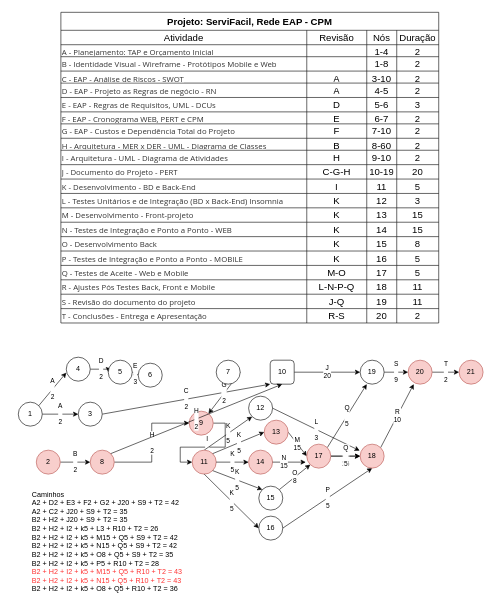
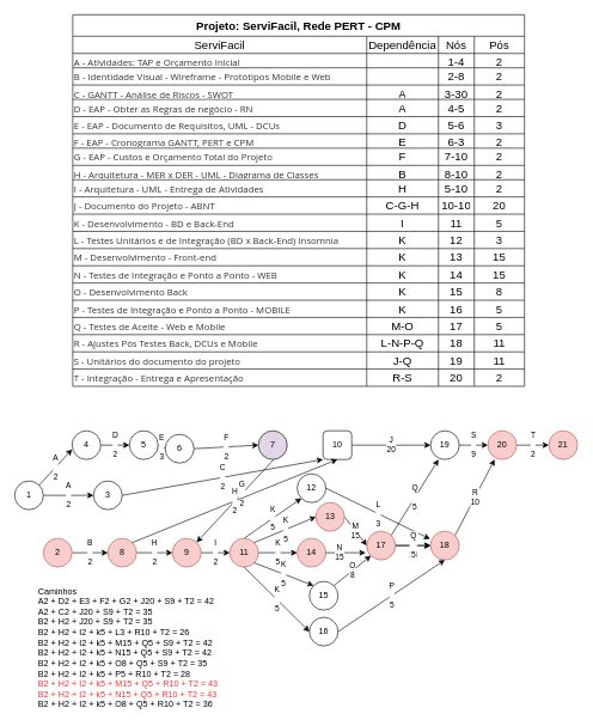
- <mxCell id="2" value="Projeto: ServiFacil, Rede EAP - CPM" style="shape=table;startSize=30;container=1;collapsible=0;childLayout=tableLayout;strokeColor=default;fontSize=16;fontStyle=1" vertex="1" parent="1"><mxGeometry x="101" y="20" width="630" height="518.0" as="geometry" /></mxCell>
+ <mxCell id="2" value="Projeto: ServiFacil, Rede PERT - CPM" style="shape=table;startSize=30;container=1;collapsible=0;childLayout=tableLayout;strokeColor=default;fontSize=16;fontStyle=1" vertex="1" parent="1"><mxGeometry x="101" y="20" width="630" height="518.0" as="geometry" /></mxCell>
- <mxCell id="4" value="Atividade" style="shape=partialRectangle;html=1;whiteSpace=wrap;connectable=0;strokeColor=inherit;overflow=hidden;fillColor=none;top=0;left=0;bottom=0;right=0;pointerEvents=1;fontSize=16;" vertex="1" parent="3"><mxGeometry width="410" height="24" as="geometry"><mxRectangle width="410" height="24" as="alternateBounds" /></mxGeometry></mxCell>
+ <mxCell id="4" value="ServiFacil" style="shape=partialRectangle;html=1;whiteSpace=wrap;connectable=0;strokeColor=inherit;overflow=hidden;fillColor=none;top=0;left=0;bottom=0;right=0;pointerEvents=1;fontSize=16;" vertex="1" parent="3"><mxGeometry width="410" height="24" as="geometry"><mxRectangle width="410" height="24" as="alternateBounds" /></mxGeometry></mxCell>
- <mxCell id="5" value="Revisão" style="shape=partialRectangle;html=1;whiteSpace=wrap;connectable=0;strokeColor=inherit;overflow=hidden;fillColor=none;top=0;left=0;bottom=0;right=0;pointerEvents=1;fontSize=16;" vertex="1" parent="3"><mxGeometry x="410" width="100" height="24" as="geometry"><mxRectangle width="100" height="24" as="alternateBounds" /></mxGeometry></mxCell>
+ <mxCell id="5" value="Dependência" style="shape=partialRectangle;html=1;whiteSpace=wrap;connectable=0;strokeColor=inherit;overflow=hidden;fillColor=none;top=0;left=0;bottom=0;right=0;pointerEvents=1;fontSize=16;" vertex="1" parent="3"><mxGeometry x="410" width="100" height="24" as="geometry"><mxRectangle width="100" height="24" as="alternateBounds" /></mxGeometry></mxCell>
- <mxCell id="7" value="Duração" style="shape=partialRectangle;html=1;whiteSpace=wrap;connectable=0;strokeColor=inherit;overflow=hidden;fillColor=none;top=0;left=0;bottom=0;right=0;pointerEvents=1;fontSize=16;" vertex="1" parent="3"><mxGeometry x="560" width="70" height="24" as="geometry"><mxRectangle width="70" height="24" as="alternateBounds" /></mxGeometry></mxCell>
+ <mxCell id="7" value="Pós" style="shape=partialRectangle;html=1;whiteSpace=wrap;connectable=0;strokeColor=inherit;overflow=hidden;fillColor=none;top=0;left=0;bottom=0;right=0;pointerEvents=1;fontSize=16;" vertex="1" parent="3"><mxGeometry x="560" width="70" height="24" as="geometry"><mxRectangle width="70" height="24" as="alternateBounds" /></mxGeometry></mxCell>
- <mxCell id="9" value="&lt;span style=&quot;color: rgb(51, 51, 51); font-family: &amp;quot;Open Sans&amp;quot;, sans-serif; font-size: 13px; background-color: rgb(255, 255, 255);&quot;&gt;A - Planejamento: TAP e Orçamento Inicial&lt;/span&gt;" style="shape=partialRectangle;html=1;whiteSpace=wrap;connectable=0;strokeColor=inherit;overflow=hidden;fillColor=none;top=0;left=0;bottom=0;right=0;pointerEvents=1;fontSize=16;align=left;" vertex="1" parent="8"><mxGeometry width="410" height="20" as="geometry"><mxRectangle width="410" height="20" as="alternateBounds" /></mxGeometry></mxCell>
+ <mxCell id="9" value="&lt;span style=&quot;color: rgb(51, 51, 51); font-family: &amp;quot;Open Sans&amp;quot;, sans-serif; font-size: 13px; background-color: rgb(255, 255, 255);&quot;&gt;A - Atividades: TAP e Orçamento Inicial&lt;/span&gt;" style="shape=partialRectangle;html=1;whiteSpace=wrap;connectable=0;strokeColor=inherit;overflow=hidden;fillColor=none;top=0;left=0;bottom=0;right=0;pointerEvents=1;fontSize=16;align=left;" vertex="1" parent="8"><mxGeometry width="410" height="20" as="geometry"><mxRectangle width="410" height="20" as="alternateBounds" /></mxGeometry></mxCell>
- <mxCell id="16" value="1-8" style="shape=partialRectangle;html=1;whiteSpace=wrap;connectable=0;strokeColor=inherit;overflow=hidden;fillColor=none;top=0;left=0;bottom=0;right=0;pointerEvents=1;fontSize=16;" vertex="1" parent="13"><mxGeometry x="510" width="50" height="24" as="geometry"><mxRectangle width="50" height="24" as="alternateBounds" /></mxGeometry></mxCell>
+ <mxCell id="16" value="2-8" style="shape=partialRectangle;html=1;whiteSpace=wrap;connectable=0;strokeColor=inherit;overflow=hidden;fillColor=none;top=0;left=0;bottom=0;right=0;pointerEvents=1;fontSize=16;" vertex="1" parent="13"><mxGeometry x="510" width="50" height="24" as="geometry"><mxRectangle width="50" height="24" as="alternateBounds" /></mxGeometry></mxCell>
- <mxCell id="19" value="&lt;span style=&quot;color: rgb(51, 51, 51); font-family: &amp;quot;Open Sans&amp;quot;, sans-serif; font-size: 13px; background-color: rgb(255, 255, 255);&quot;&gt;C - EAP - Análise de Riscos - SWOT&lt;/span&gt;" style="shape=partialRectangle;html=1;whiteSpace=wrap;connectable=0;strokeColor=inherit;overflow=hidden;fillColor=none;top=0;left=0;bottom=0;right=0;pointerEvents=1;fontSize=16;align=left;" vertex="1" parent="18"><mxGeometry width="410" height="20" as="geometry"><mxRectangle width="410" height="20" as="alternateBounds" /></mxGeometry></mxCell>
+ <mxCell id="19" value="&lt;span style=&quot;color: rgb(51, 51, 51); font-family: &amp;quot;Open Sans&amp;quot;, sans-serif; font-size: 13px; background-color: rgb(255, 255, 255);&quot;&gt;C - GANTT - Análise de Riscos - SWOT&lt;/span&gt;" style="shape=partialRectangle;html=1;whiteSpace=wrap;connectable=0;strokeColor=inherit;overflow=hidden;fillColor=none;top=0;left=0;bottom=0;right=0;pointerEvents=1;fontSize=16;align=left;" vertex="1" parent="18"><mxGeometry width="410" height="20" as="geometry"><mxRectangle width="410" height="20" as="alternateBounds" /></mxGeometry></mxCell>
- <mxCell id="21" value="3-10" style="shape=partialRectangle;html=1;whiteSpace=wrap;connectable=0;strokeColor=inherit;overflow=hidden;fillColor=none;top=0;left=0;bottom=0;right=0;pointerEvents=1;fontSize=16;" vertex="1" parent="18"><mxGeometry x="510" width="50" height="20" as="geometry"><mxRectangle width="50" height="20" as="alternateBounds" /></mxGeometry></mxCell>
+ <mxCell id="21" value="3-30" style="shape=partialRectangle;html=1;whiteSpace=wrap;connectable=0;strokeColor=inherit;overflow=hidden;fillColor=none;top=0;left=0;bottom=0;right=0;pointerEvents=1;fontSize=16;" vertex="1" parent="18"><mxGeometry x="510" width="50" height="20" as="geometry"><mxRectangle width="50" height="20" as="alternateBounds" /></mxGeometry></mxCell>
- <mxCell id="24" value="&lt;span style=&quot;color: rgb(51, 51, 51); font-family: &amp;quot;Open Sans&amp;quot;, sans-serif; font-size: 13px; background-color: rgb(255, 255, 255);&quot;&gt;D - EAP - Projeto as Regras de negócio - RN&lt;/span&gt;" style="shape=partialRectangle;html=1;whiteSpace=wrap;connectable=0;strokeColor=inherit;overflow=hidden;fillColor=none;top=0;left=0;bottom=0;right=0;pointerEvents=1;fontSize=16;align=left;" vertex="1" parent="23"><mxGeometry width="410" height="24" as="geometry"><mxRectangle width="410" height="24" as="alternateBounds" /></mxGeometry></mxCell>
+ <mxCell id="24" value="&lt;span style=&quot;color: rgb(51, 51, 51); font-family: &amp;quot;Open Sans&amp;quot;, sans-serif; font-size: 13px; background-color: rgb(255, 255, 255);&quot;&gt;D - EAP - Obter as Regras de negócio - RN&lt;/span&gt;" style="shape=partialRectangle;html=1;whiteSpace=wrap;connectable=0;strokeColor=inherit;overflow=hidden;fillColor=none;top=0;left=0;bottom=0;right=0;pointerEvents=1;fontSize=16;align=left;" vertex="1" parent="23"><mxGeometry width="410" height="24" as="geometry"><mxRectangle width="410" height="24" as="alternateBounds" /></mxGeometry></mxCell>
- <mxCell id="29" value="&lt;span style=&quot;color: rgb(51, 51, 51); font-family: &amp;quot;Open Sans&amp;quot;, sans-serif; font-size: 13px; background-color: rgb(255, 255, 255);&quot;&gt;E - EAP - Regras de Requisitos, UML - DCUs&lt;/span&gt;" style="shape=partialRectangle;html=1;whiteSpace=wrap;connectable=0;strokeColor=inherit;overflow=hidden;fillColor=none;top=0;left=0;bottom=0;right=0;pointerEvents=1;fontSize=16;align=left;" vertex="1" parent="28"><mxGeometry width="410" height="24" as="geometry"><mxRectangle width="410" height="24" as="alternateBounds" /></mxGeometry></mxCell>
+ <mxCell id="29" value="&lt;span style=&quot;color: rgb(51, 51, 51); font-family: &amp;quot;Open Sans&amp;quot;, sans-serif; font-size: 13px; background-color: rgb(255, 255, 255);&quot;&gt;E - EAP - Documento de Requisitos, UML - DCUs&lt;/span&gt;" style="shape=partialRectangle;html=1;whiteSpace=wrap;connectable=0;strokeColor=inherit;overflow=hidden;fillColor=none;top=0;left=0;bottom=0;right=0;pointerEvents=1;fontSize=16;align=left;" vertex="1" parent="28"><mxGeometry width="410" height="24" as="geometry"><mxRectangle width="410" height="24" as="alternateBounds" /></mxGeometry></mxCell>
- <mxCell id="34" value="&lt;span style=&quot;color: rgb(51, 51, 51); font-family: &amp;quot;Open Sans&amp;quot;, sans-serif; font-size: 13px; background-color: rgb(255, 255, 255);&quot;&gt;F - EAP - Cronograma WEB, PERT e CPM&lt;/span&gt;" style="shape=partialRectangle;html=1;whiteSpace=wrap;connectable=0;strokeColor=inherit;overflow=hidden;fillColor=none;top=0;left=0;bottom=0;right=0;pointerEvents=1;fontSize=16;align=left;" vertex="1" parent="33"><mxGeometry width="410" height="20" as="geometry"><mxRectangle width="410" height="20" as="alternateBounds" /></mxGeometry></mxCell>
+ <mxCell id="34" value="&lt;span style=&quot;color: rgb(51, 51, 51); font-family: &amp;quot;Open Sans&amp;quot;, sans-serif; font-size: 13px; background-color: rgb(255, 255, 255);&quot;&gt;F - EAP - Cronograma GANTT, PERT e CPM&lt;/span&gt;" style="shape=partialRectangle;html=1;whiteSpace=wrap;connectable=0;strokeColor=inherit;overflow=hidden;fillColor=none;top=0;left=0;bottom=0;right=0;pointerEvents=1;fontSize=16;align=left;" vertex="1" parent="33"><mxGeometry width="410" height="20" as="geometry"><mxRectangle width="410" height="20" as="alternateBounds" /></mxGeometry></mxCell>
- <mxCell id="36" value="6-7" style="shape=partialRectangle;html=1;whiteSpace=wrap;connectable=0;strokeColor=inherit;overflow=hidden;fillColor=none;top=0;left=0;bottom=0;right=0;pointerEvents=1;fontSize=16;" vertex="1" parent="33"><mxGeometry x="510" width="50" height="20" as="geometry"><mxRectangle width="50" height="20" as="alternateBounds" /></mxGeometry></mxCell>
+ <mxCell id="36" value="6-3" style="shape=partialRectangle;html=1;whiteSpace=wrap;connectable=0;strokeColor=inherit;overflow=hidden;fillColor=none;top=0;left=0;bottom=0;right=0;pointerEvents=1;fontSize=16;" vertex="1" parent="33"><mxGeometry x="510" width="50" height="20" as="geometry"><mxRectangle width="50" height="20" as="alternateBounds" /></mxGeometry></mxCell>
- <mxCell id="39" value="&lt;span style=&quot;color: rgb(51, 51, 51); font-family: &amp;quot;Open Sans&amp;quot;, sans-serif; font-size: 13px; background-color: rgb(255, 255, 255);&quot;&gt;G - EAP - Custos e Dependência Total do Projeto&lt;/span&gt;" style="shape=partialRectangle;html=1;whiteSpace=wrap;connectable=0;strokeColor=inherit;overflow=hidden;fillColor=none;top=0;left=0;bottom=0;right=0;pointerEvents=1;fontSize=16;align=left;" vertex="1" parent="38"><mxGeometry width="410" height="24" as="geometry"><mxRectangle width="410" height="24" as="alternateBounds" /></mxGeometry></mxCell>
+ <mxCell id="39" value="&lt;span style=&quot;color: rgb(51, 51, 51); font-family: &amp;quot;Open Sans&amp;quot;, sans-serif; font-size: 13px; background-color: rgb(255, 255, 255);&quot;&gt;G - EAP - Custos e Orçamento Total do Projeto&lt;/span&gt;" style="shape=partialRectangle;html=1;whiteSpace=wrap;connectable=0;strokeColor=inherit;overflow=hidden;fillColor=none;top=0;left=0;bottom=0;right=0;pointerEvents=1;fontSize=16;align=left;" vertex="1" parent="38"><mxGeometry width="410" height="24" as="geometry"><mxRectangle width="410" height="24" as="alternateBounds" /></mxGeometry></mxCell>
- <mxCell id="46" value="&lt;div&gt;8-60&lt;/div&gt;" style="shape=partialRectangle;html=1;whiteSpace=wrap;connectable=0;strokeColor=inherit;overflow=hidden;fillColor=none;top=0;left=0;bottom=0;right=0;pointerEvents=1;fontSize=16;" vertex="1" parent="43"><mxGeometry x="510" width="50" height="20" as="geometry"><mxRectangle width="50" height="20" as="alternateBounds" /></mxGeometry></mxCell>
+ <mxCell id="46" value="&lt;div&gt;8-10&lt;/div&gt;" style="shape=partialRectangle;html=1;whiteSpace=wrap;connectable=0;strokeColor=inherit;overflow=hidden;fillColor=none;top=0;left=0;bottom=0;right=0;pointerEvents=1;fontSize=16;" vertex="1" parent="43"><mxGeometry x="510" width="50" height="20" as="geometry"><mxRectangle width="50" height="20" as="alternateBounds" /></mxGeometry></mxCell>
- <mxCell id="49" value="&lt;span style=&quot;color: rgb(51, 51, 51); font-family: &amp;quot;Open Sans&amp;quot;, sans-serif; font-size: 13px; background-color: rgb(255, 255, 255);&quot;&gt;I - Arquitetura - UML - Diagrama de Atividades&lt;/span&gt;" style="shape=partialRectangle;html=1;whiteSpace=wrap;connectable=0;strokeColor=inherit;overflow=hidden;fillColor=none;top=0;left=0;bottom=0;right=0;pointerEvents=1;fontSize=16;align=left;" vertex="1" parent="48"><mxGeometry width="410" height="24" as="geometry"><mxRectangle width="410" height="24" as="alternateBounds" /></mxGeometry></mxCell>
+ <mxCell id="49" value="&lt;span style=&quot;color: rgb(51, 51, 51); font-family: &amp;quot;Open Sans&amp;quot;, sans-serif; font-size: 13px; background-color: rgb(255, 255, 255);&quot;&gt;I - Arquitetura - UML - Entrega de Atividades&lt;/span&gt;" style="shape=partialRectangle;html=1;whiteSpace=wrap;connectable=0;strokeColor=inherit;overflow=hidden;fillColor=none;top=0;left=0;bottom=0;right=0;pointerEvents=1;fontSize=16;align=left;" vertex="1" parent="48"><mxGeometry width="410" height="24" as="geometry"><mxRectangle width="410" height="24" as="alternateBounds" /></mxGeometry></mxCell>
- <mxCell id="51" value="9-10" style="shape=partialRectangle;html=1;whiteSpace=wrap;connectable=0;strokeColor=inherit;overflow=hidden;fillColor=none;top=0;left=0;bottom=0;right=0;pointerEvents=1;fontSize=16;" vertex="1" parent="48"><mxGeometry x="510" width="50" height="24" as="geometry"><mxRectangle width="50" height="24" as="alternateBounds" /></mxGeometry></mxCell>
+ <mxCell id="51" value="5-10" style="shape=partialRectangle;html=1;whiteSpace=wrap;connectable=0;strokeColor=inherit;overflow=hidden;fillColor=none;top=0;left=0;bottom=0;right=0;pointerEvents=1;fontSize=16;" vertex="1" parent="48"><mxGeometry x="510" width="50" height="24" as="geometry"><mxRectangle width="50" height="24" as="alternateBounds" /></mxGeometry></mxCell>
- <mxCell id="54" value="&lt;span style=&quot;color: rgb(51, 51, 51); font-family: &amp;quot;Open Sans&amp;quot;, sans-serif; font-size: 13px; background-color: rgb(255, 255, 255);&quot;&gt;J -&amp;nbsp;&lt;/span&gt;&lt;span style=&quot;color: rgb(51, 51, 51); font-family: &amp;quot;Open Sans&amp;quot;, sans-serif; font-size: 13px; background-color: rgb(255, 255, 255);&quot;&gt;Documento do Projeto - PERT&lt;/span&gt;" style="shape=partialRectangle;html=1;whiteSpace=wrap;connectable=0;strokeColor=inherit;overflow=hidden;fillColor=none;top=0;left=0;bottom=0;right=0;pointerEvents=1;fontSize=16;align=left;" vertex="1" parent="53"><mxGeometry width="410" height="24" as="geometry"><mxRectangle width="410" height="24" as="alternateBounds" /></mxGeometry></mxCell>
+ <mxCell id="54" value="&lt;span style=&quot;color: rgb(51, 51, 51); font-family: &amp;quot;Open Sans&amp;quot;, sans-serif; font-size: 13px; background-color: rgb(255, 255, 255);&quot;&gt;J -&amp;nbsp;&lt;/span&gt;&lt;span style=&quot;color: rgb(51, 51, 51); font-family: &amp;quot;Open Sans&amp;quot;, sans-serif; font-size: 13px; background-color: rgb(255, 255, 255);&quot;&gt;Documento do Projeto - ABNT&lt;/span&gt;" style="shape=partialRectangle;html=1;whiteSpace=wrap;connectable=0;strokeColor=inherit;overflow=hidden;fillColor=none;top=0;left=0;bottom=0;right=0;pointerEvents=1;fontSize=16;align=left;" vertex="1" parent="53"><mxGeometry width="410" height="24" as="geometry"><mxRectangle width="410" height="24" as="alternateBounds" /></mxGeometry></mxCell>
- <mxCell id="56" value="10-19" style="shape=partialRectangle;html=1;whiteSpace=wrap;connectable=0;strokeColor=inherit;overflow=hidden;fillColor=none;top=0;left=0;bottom=0;right=0;pointerEvents=1;fontSize=16;" vertex="1" parent="53"><mxGeometry x="510" width="50" height="24" as="geometry"><mxRectangle width="50" height="24" as="alternateBounds" /></mxGeometry></mxCell>
+ <mxCell id="56" value="10-10" style="shape=partialRectangle;html=1;whiteSpace=wrap;connectable=0;strokeColor=inherit;overflow=hidden;fillColor=none;top=0;left=0;bottom=0;right=0;pointerEvents=1;fontSize=16;" vertex="1" parent="53"><mxGeometry x="510" width="50" height="24" as="geometry"><mxRectangle width="50" height="24" as="alternateBounds" /></mxGeometry></mxCell>
- <mxCell id="69" value="&lt;span style=&quot;color: rgb(51, 51, 51); font-family: &amp;quot;Open Sans&amp;quot;, sans-serif; font-size: 13px; background-color: rgb(255, 255, 255);&quot;&gt;M - Desenvolvimento - Front-projeto&lt;/span&gt;" style="shape=partialRectangle;html=1;whiteSpace=wrap;connectable=0;strokeColor=inherit;overflow=hidden;fillColor=none;top=0;left=0;bottom=0;right=0;pointerEvents=1;fontSize=16;align=left;" vertex="1" parent="68"><mxGeometry width="410" height="24" as="geometry"><mxRectangle width="410" height="24" as="alternateBounds" /></mxGeometry></mxCell>
+ <mxCell id="69" value="&lt;span style=&quot;color: rgb(51, 51, 51); font-family: &amp;quot;Open Sans&amp;quot;, sans-serif; font-size: 13px; background-color: rgb(255, 255, 255);&quot;&gt;M - Desenvolvimento - Front-end&lt;/span&gt;" style="shape=partialRectangle;html=1;whiteSpace=wrap;connectable=0;strokeColor=inherit;overflow=hidden;fillColor=none;top=0;left=0;bottom=0;right=0;pointerEvents=1;fontSize=16;align=left;" vertex="1" parent="68"><mxGeometry width="410" height="24" as="geometry"><mxRectangle width="410" height="24" as="alternateBounds" /></mxGeometry></mxCell>
- <mxCell id="94" value="&lt;span style=&quot;color: rgb(51, 51, 51); font-family: &amp;quot;Open Sans&amp;quot;, sans-serif; font-size: 13px; background-color: rgb(255, 255, 255);&quot;&gt;R - Ajustes Pós Testes Back, Front e Mobile&lt;/span&gt;" style="shape=partialRectangle;html=1;whiteSpace=wrap;connectable=0;strokeColor=inherit;overflow=hidden;fillColor=none;top=0;left=0;bottom=0;right=0;pointerEvents=1;fontSize=16;align=left;" vertex="1" parent="93"><mxGeometry width="410" height="24" as="geometry"><mxRectangle width="410" height="24" as="alternateBounds" /></mxGeometry></mxCell>
+ <mxCell id="94" value="&lt;span style=&quot;color: rgb(51, 51, 51); font-family: &amp;quot;Open Sans&amp;quot;, sans-serif; font-size: 13px; background-color: rgb(255, 255, 255);&quot;&gt;R - Ajustes Pós Testes Back, DCUs e Mobile&lt;/span&gt;" style="shape=partialRectangle;html=1;whiteSpace=wrap;connectable=0;strokeColor=inherit;overflow=hidden;fillColor=none;top=0;left=0;bottom=0;right=0;pointerEvents=1;fontSize=16;align=left;" vertex="1" parent="93"><mxGeometry width="410" height="24" as="geometry"><mxRectangle width="410" height="24" as="alternateBounds" /></mxGeometry></mxCell>
- <mxCell id="99" value="&lt;span style=&quot;color: rgb(51, 51, 51); font-family: &amp;quot;Open Sans&amp;quot;, sans-serif; font-size: 13px; background-color: rgb(255, 255, 255);&quot;&gt;S - Revisão do documento do projeto&lt;/span&gt;" style="shape=partialRectangle;html=1;whiteSpace=wrap;connectable=0;strokeColor=inherit;overflow=hidden;fillColor=none;top=0;left=0;bottom=0;right=0;pointerEvents=1;fontSize=16;align=left;" vertex="1" parent="98"><mxGeometry width="410" height="24" as="geometry"><mxRectangle width="410" height="24" as="alternateBounds" /></mxGeometry></mxCell>
+ <mxCell id="99" value="&lt;span style=&quot;color: rgb(51, 51, 51); font-family: &amp;quot;Open Sans&amp;quot;, sans-serif; font-size: 13px; background-color: rgb(255, 255, 255);&quot;&gt;S - Unitários do documento do projeto&lt;/span&gt;" style="shape=partialRectangle;html=1;whiteSpace=wrap;connectable=0;strokeColor=inherit;overflow=hidden;fillColor=none;top=0;left=0;bottom=0;right=0;pointerEvents=1;fontSize=16;align=left;" vertex="1" parent="98"><mxGeometry width="410" height="24" as="geometry"><mxRectangle width="410" height="24" as="alternateBounds" /></mxGeometry></mxCell>
- <mxCell id="104" value="&lt;span style=&quot;color: rgb(51, 51, 51); font-family: &amp;quot;Open Sans&amp;quot;, sans-serif; font-size: 13px; background-color: rgb(255, 255, 255);&quot;&gt;T - Conclusões - Entrega e Apresentação&lt;/span&gt;" style="shape=partialRectangle;html=1;whiteSpace=wrap;connectable=0;strokeColor=inherit;overflow=hidden;fillColor=none;top=0;left=0;bottom=0;right=0;pointerEvents=1;fontSize=16;align=left;" vertex="1" parent="103"><mxGeometry width="410" height="24" as="geometry"><mxRectangle width="410" height="24" as="alternateBounds" /></mxGeometry></mxCell>
+ <mxCell id="104" value="&lt;span style=&quot;color: rgb(51, 51, 51); font-family: &amp;quot;Open Sans&amp;quot;, sans-serif; font-size: 13px; background-color: rgb(255, 255, 255);&quot;&gt;T - Integração - Entrega e Apresentação&lt;/span&gt;" style="shape=partialRectangle;html=1;whiteSpace=wrap;connectable=0;strokeColor=inherit;overflow=hidden;fillColor=none;top=0;left=0;bottom=0;right=0;pointerEvents=1;fontSize=16;align=left;" vertex="1" parent="103"><mxGeometry width="410" height="24" as="geometry"><mxRectangle width="410" height="24" as="alternateBounds" /></mxGeometry></mxCell>
- <mxCell id="115" value="4" style="ellipse;whiteSpace=wrap;html=1;aspect=fixed;" vertex="1" parent="1"><mxGeometry x="110" y="595" width="40" height="40" as="geometry" /></mxCell>
+ <mxCell id="115" value="4" style="ellipse;whiteSpace=wrap;html=1;aspect=fixed;" vertex="1" parent="1"><mxGeometry x="100" y="600" width="40" height="40" as="geometry" /></mxCell>
- <mxCell id="122" value="7" style="ellipse;whiteSpace=wrap;html=1;aspect=fixed;" vertex="1" parent="1"><mxGeometry x="360" y="600" width="40" height="40" as="geometry" /></mxCell>
+ <mxCell id="122" value="7" style="ellipse;whiteSpace=wrap;html=1;aspect=fixed;fillColor=#e1d5e7;" vertex="1" parent="1"><mxGeometry x="360" y="600" width="40" height="40" as="geometry" /></mxCell>
+ <mxCell id="119" value="F&lt;div&gt;&lt;br&gt;&lt;/div&gt;&lt;div&gt;2&lt;/div&gt;" style="rounded=0;orthogonalLoop=1;jettySize=auto;html=1;exitX=1;exitY=0.5;exitDx=0;exitDy=0;entryX=0;entryY=0.5;entryDx=0;entryDy=0;" edge="1" parent="1" source="120" target="122"><mxGeometry relative="1" as="geometry"><mxPoint x="470" y="620" as="targetPoint" /></mxGeometry></mxCell>
- <mxCell id="109" value="1" style="ellipse;whiteSpace=wrap;html=1;aspect=fixed;" vertex="1" parent="1"><mxGeometry x="30" y="670" width="40" height="40" as="geometry" /></mxCell>
+ <mxCell id="109" value="1" style="ellipse;whiteSpace=wrap;html=1;aspect=fixed;" vertex="1" parent="1"><mxGeometry x="20" y="670" width="40" height="40" as="geometry" /></mxCell>
- <mxCell id="126" value="9" style="ellipse;whiteSpace=wrap;html=1;aspect=fixed;fillColor=#f8cecc;strokeColor=#b85450;" vertex="1" parent="1"><mxGeometry x="315" y="685" width="40" height="40" as="geometry" /></mxCell>
+ <mxCell id="126" value="9" style="ellipse;whiteSpace=wrap;html=1;aspect=fixed;fillColor=#f8cecc;strokeColor=#b85450;" vertex="1" parent="1"><mxGeometry x="240" y="750" width="40" height="40" as="geometry" /></mxCell>
